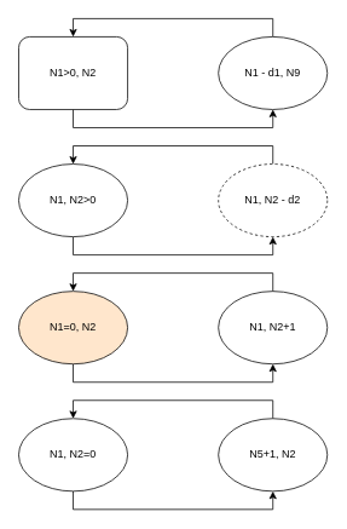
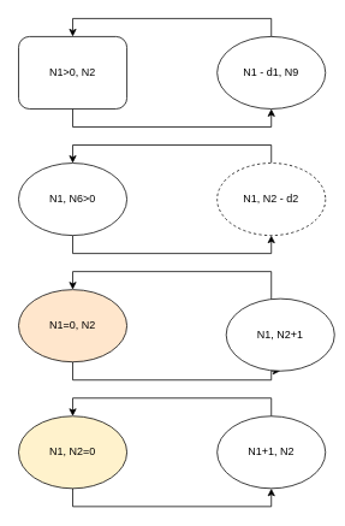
- <mxCell id="7" value="N1, N2&amp;gt;0" style="ellipse;whiteSpace=wrap;html=1;" vertex="1" parent="1"><mxGeometry x="20" y="180" width="120" height="80" as="geometry" /></mxCell>
+ <mxCell id="7" value="N1, N6&amp;gt;0" style="ellipse;whiteSpace=wrap;html=1;" vertex="1" parent="1"><mxGeometry x="20" y="180" width="120" height="80" as="geometry" /></mxCell>
- <mxCell id="13" value="N1, N2+1" style="ellipse;whiteSpace=wrap;html=1;" vertex="1" parent="1"><mxGeometry x="240" y="320" width="120" height="80" as="geometry" /></mxCell>
+ <mxCell id="13" value="N1, N2+1" style="ellipse;whiteSpace=wrap;html=1;" vertex="1" parent="1"><mxGeometry x="250" y="330" width="120" height="80" as="geometry" /></mxCell>
- <mxCell id="15" value="N1, N2=0" style="ellipse;whiteSpace=wrap;html=1;" vertex="1" parent="1"><mxGeometry x="20" y="460" width="120" height="80" as="geometry" /></mxCell>
+ <mxCell id="15" value="N1, N2=0" style="ellipse;whiteSpace=wrap;html=1;fillColor=#fff2cc;" vertex="1" parent="1"><mxGeometry x="20" y="460" width="120" height="80" as="geometry" /></mxCell>
- <mxCell id="17" value="N5+1, N2" style="ellipse;whiteSpace=wrap;html=1;" vertex="1" parent="1"><mxGeometry x="240" y="460" width="120" height="80" as="geometry" /></mxCell>
+ <mxCell id="17" value="N1+1, N2" style="ellipse;whiteSpace=wrap;html=1;" vertex="1" parent="1"><mxGeometry x="240" y="460" width="120" height="80" as="geometry" /></mxCell>
